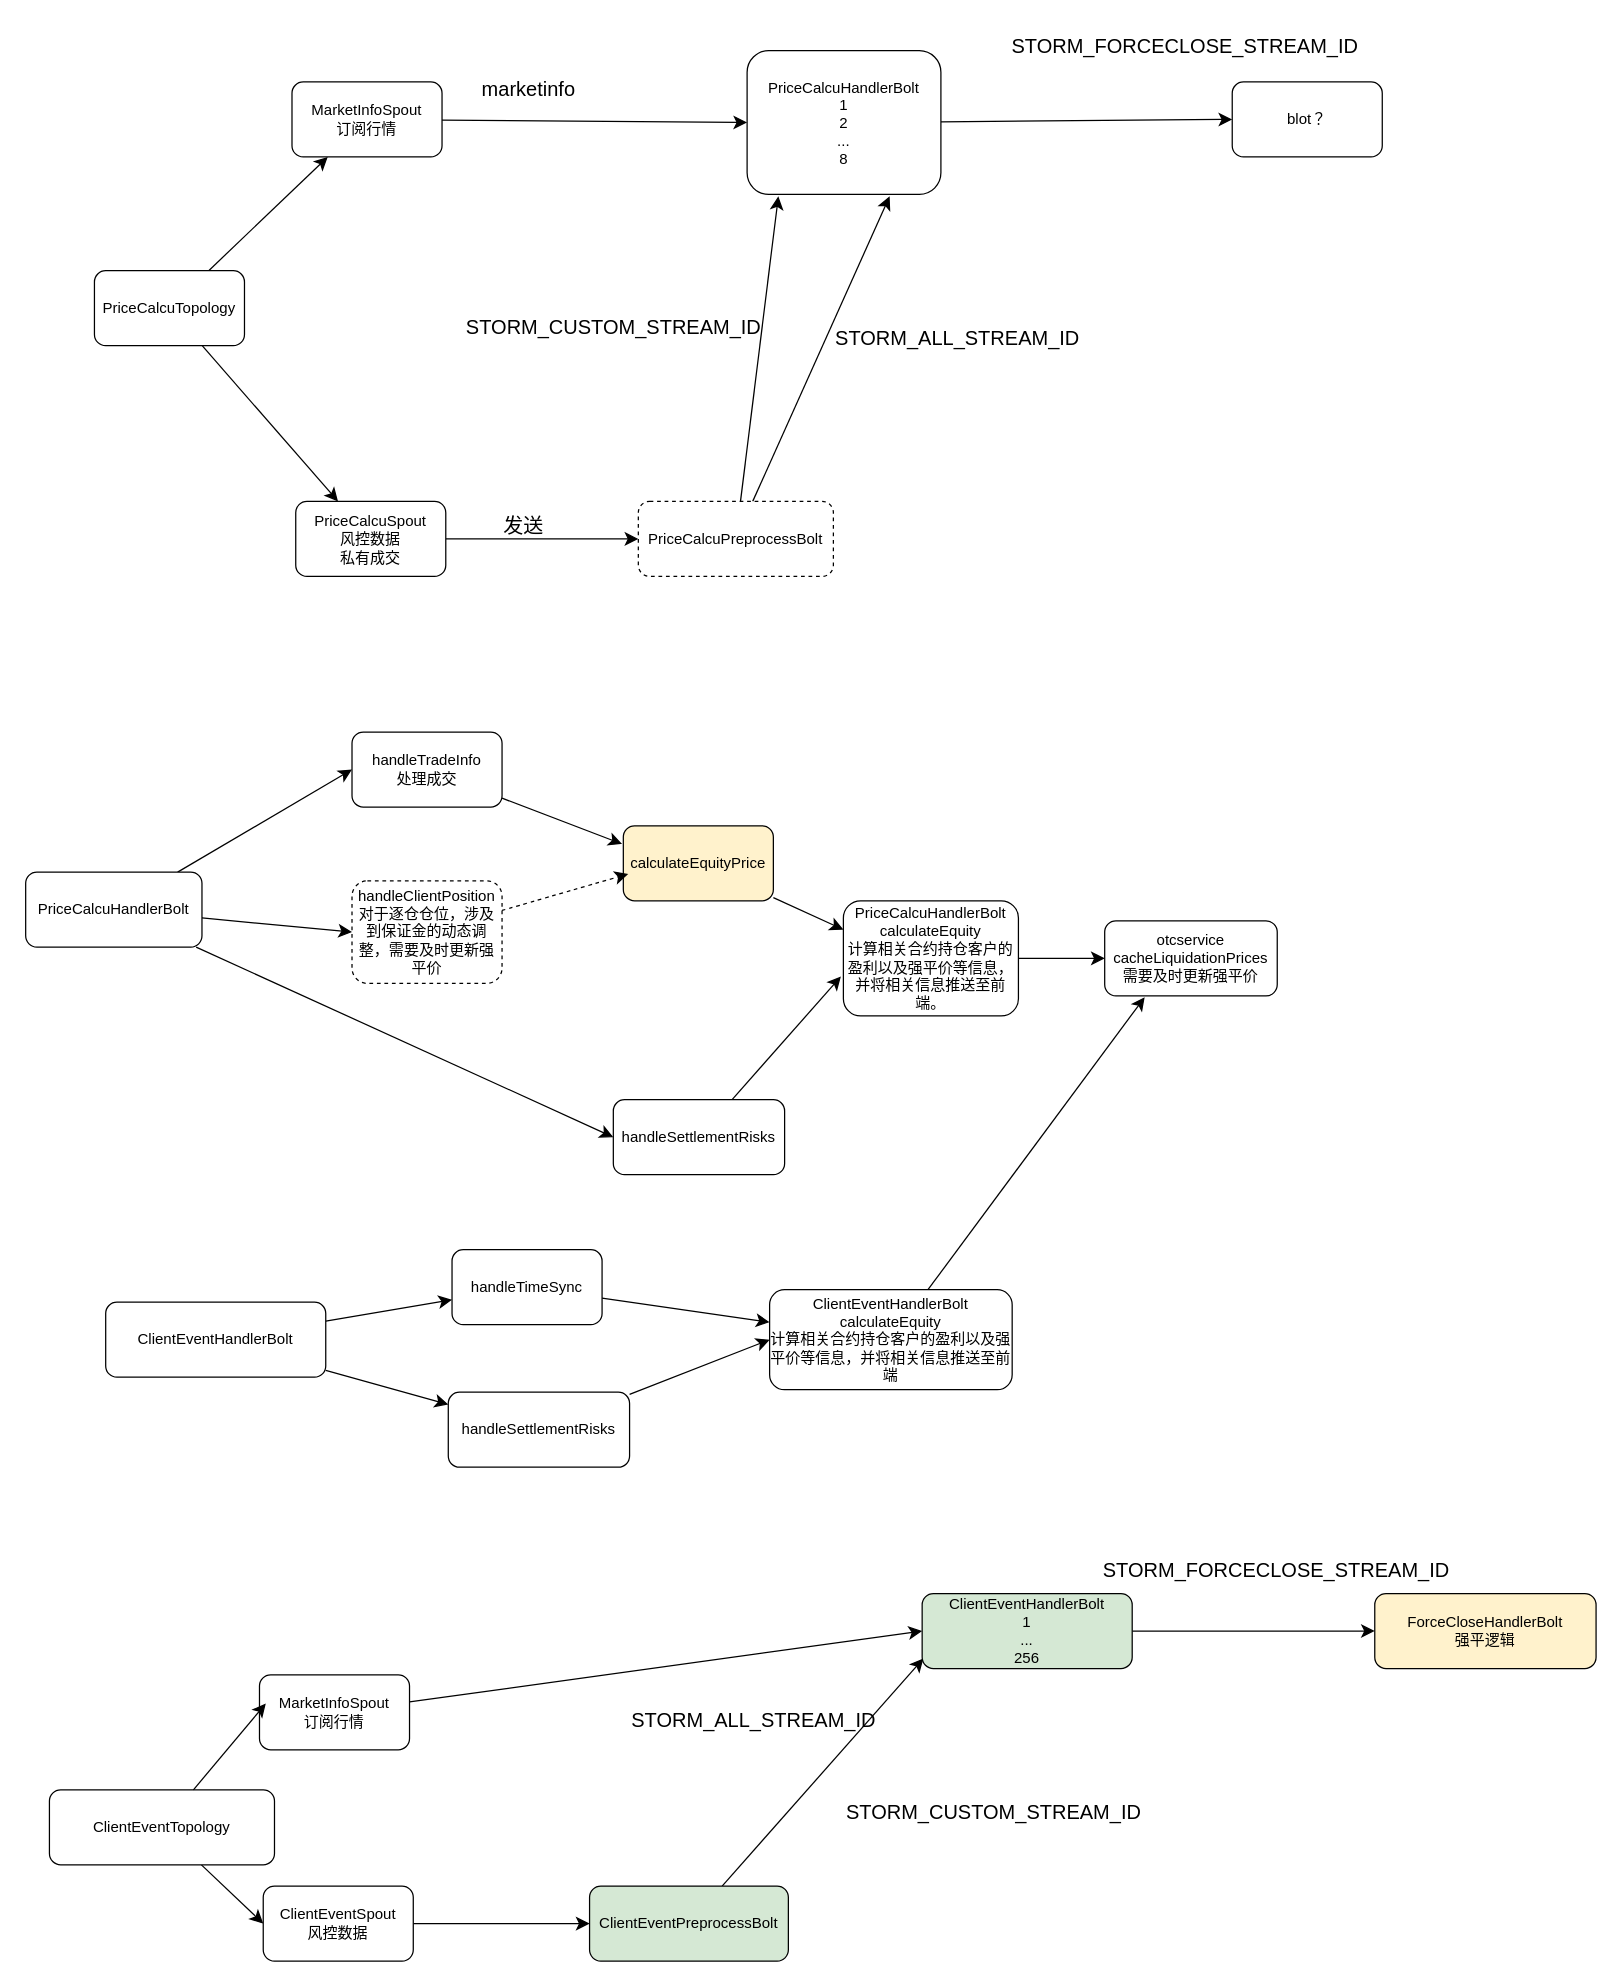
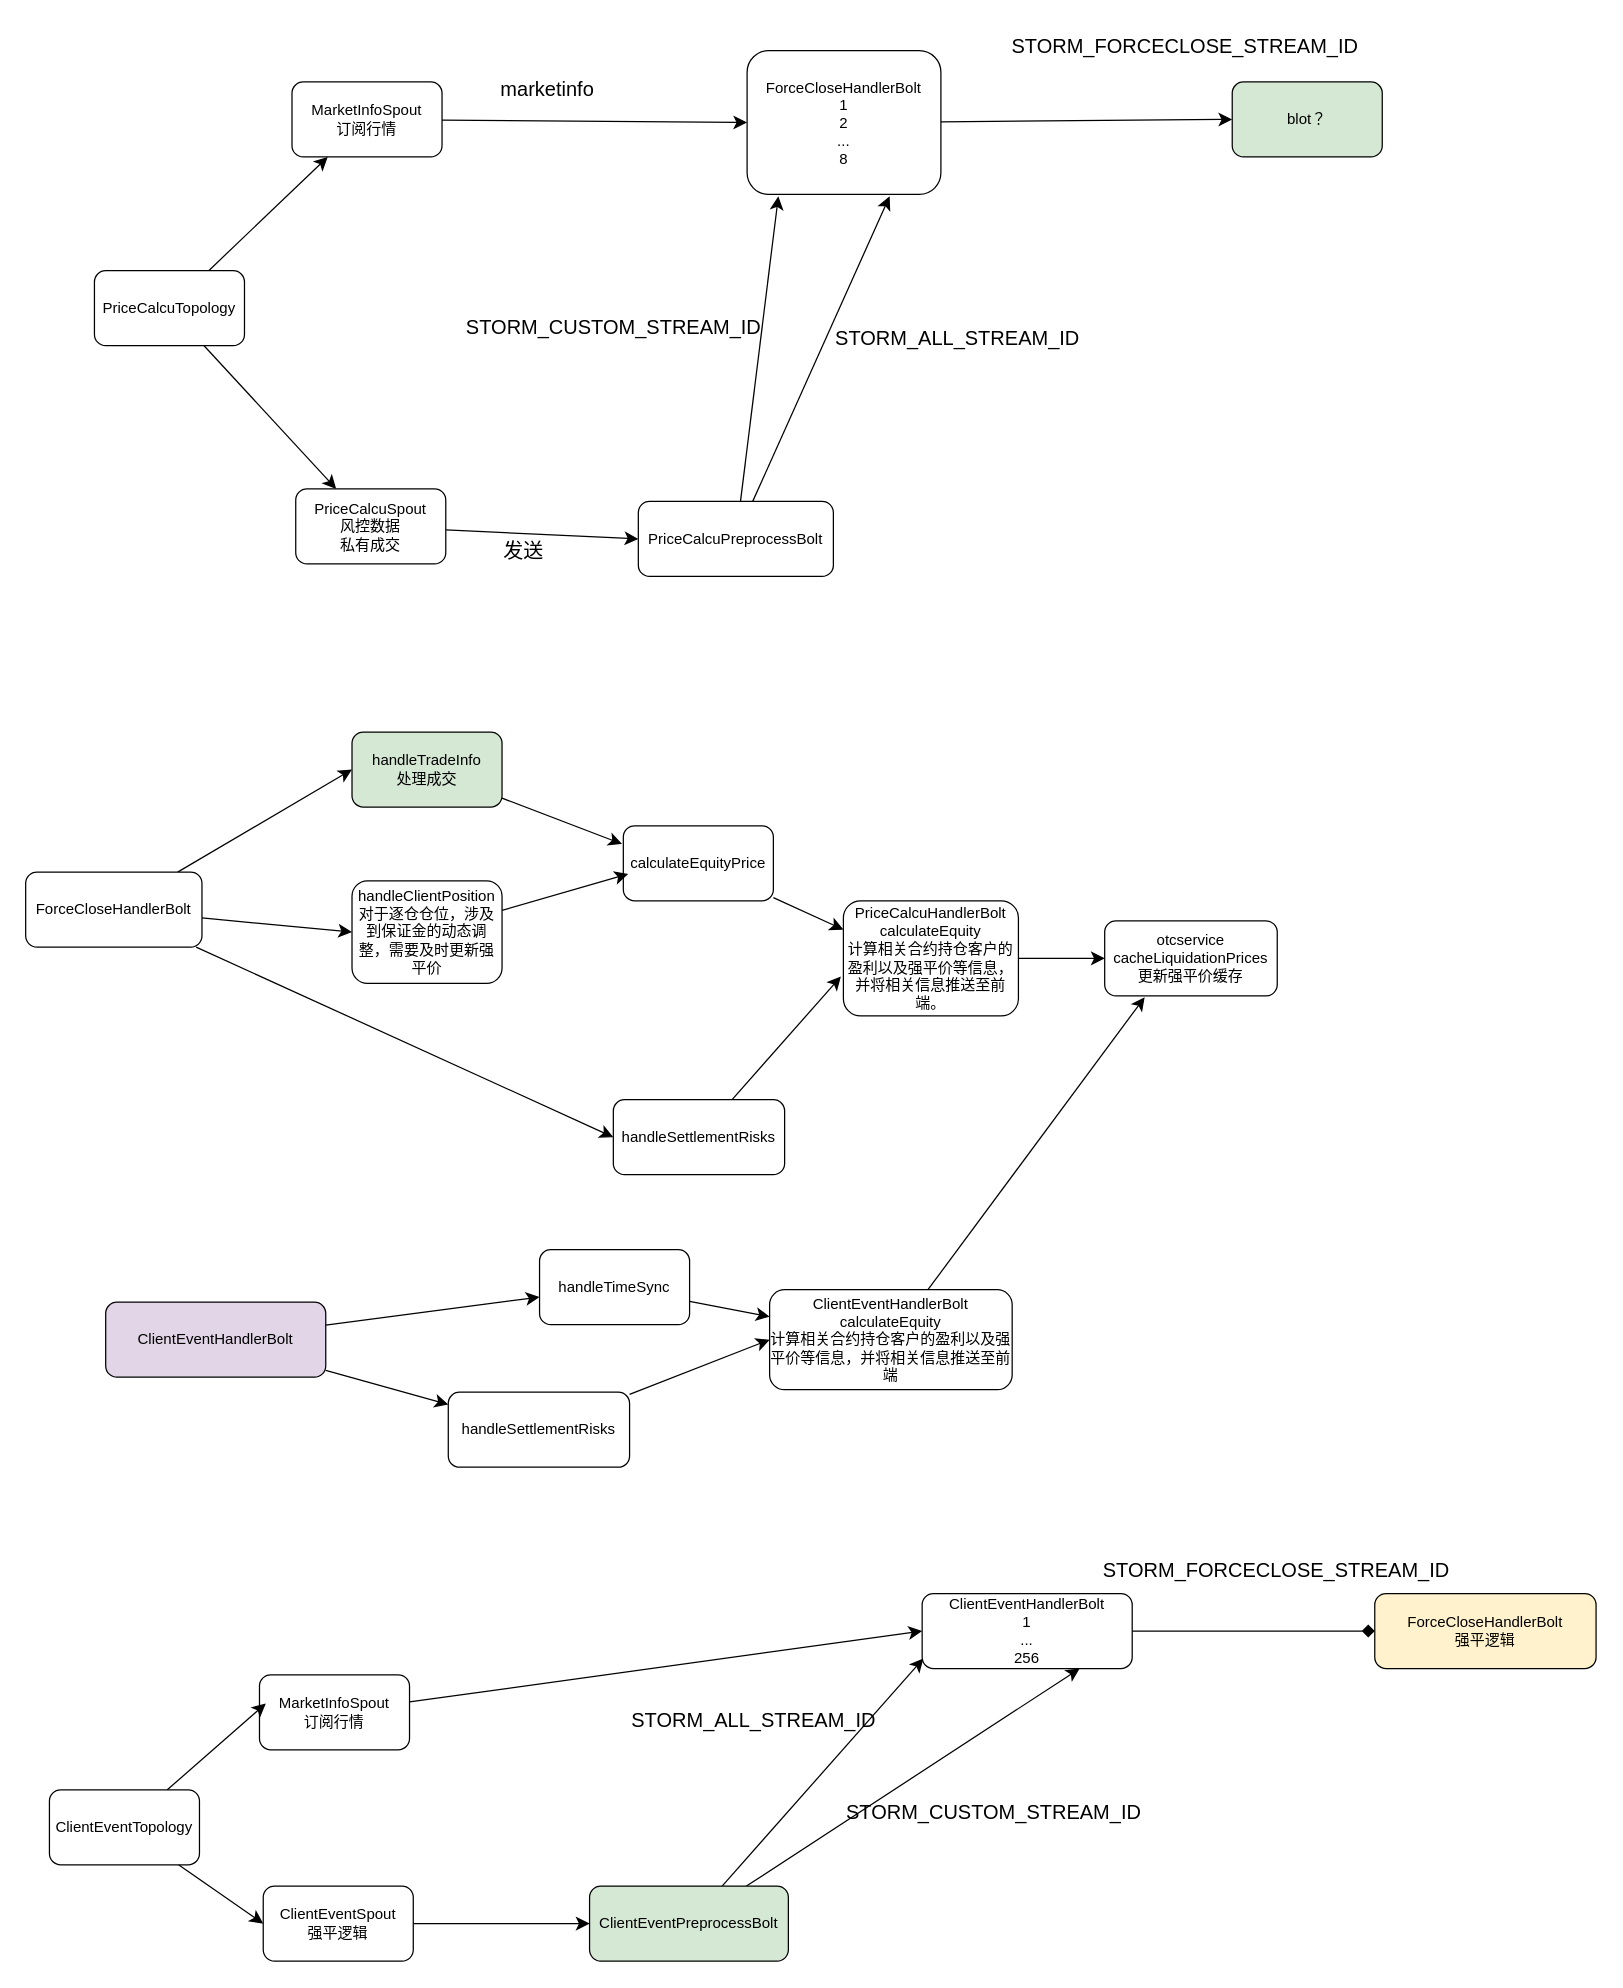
- <mxCell id="17" value="marketinfo" style="text;html=1;align=center;verticalAlign=middle;resizable=0;points=[];autosize=1;strokeColor=none;fillColor=none;fontSize=16;" vertex="1" parent="1"><mxGeometry x="375.5" y="55.5" width="93" height="31" as="geometry" /></mxCell>
+ <mxCell id="17" value="marketinfo" style="text;html=1;align=center;verticalAlign=middle;resizable=0;points=[];autosize=1;strokeColor=none;fillColor=none;fontSize=16;" vertex="1" parent="1"><mxGeometry x="390.5" y="55.5" width="93" height="31" as="geometry" /></mxCell>
- <mxCell id="18" value="blot？" style="rounded=1;whiteSpace=wrap;html=1;" vertex="1" parent="1"><mxGeometry x="985" y="65" width="120" height="60" as="geometry" /></mxCell>
+ <mxCell id="18" value="blot？" style="rounded=1;whiteSpace=wrap;html=1;fillColor=#d5e8d4;" vertex="1" parent="1"><mxGeometry x="985" y="65" width="120" height="60" as="geometry" /></mxCell>
- <mxCell id="14" value="PriceCalcuHandlerBolt&lt;div&gt;1&lt;/div&gt;&lt;div&gt;2&lt;/div&gt;&lt;div&gt;...&lt;/div&gt;&lt;div&gt;8&lt;/div&gt;" style="rounded=1;whiteSpace=wrap;html=1;" vertex="1" parent="1"><mxGeometry x="597" y="40" width="155" height="115" as="geometry" /></mxCell>
+ <mxCell id="14" value="ForceCloseHandlerBolt&lt;div&gt;1&lt;/div&gt;&lt;div&gt;2&lt;/div&gt;&lt;div&gt;...&lt;/div&gt;&lt;div&gt;8&lt;/div&gt;" style="rounded=1;whiteSpace=wrap;html=1;" vertex="1" parent="1"><mxGeometry x="597" y="40" width="155" height="115" as="geometry" /></mxCell>
- <mxCell id="12" value="发送" style="text;html=1;align=center;verticalAlign=middle;resizable=0;points=[];autosize=1;strokeColor=none;fillColor=none;fontSize=16;" vertex="1" parent="1"><mxGeometry x="392.5" y="404" width="50" height="31" as="geometry" /></mxCell>
+ <mxCell id="12" value="发送" style="text;html=1;align=center;verticalAlign=middle;resizable=0;points=[];autosize=1;strokeColor=none;fillColor=none;fontSize=16;" vertex="1" parent="1"><mxGeometry x="392.5" y="424" width="50" height="31" as="geometry" /></mxCell>
- <mxCell id="8" value="PriceCalcuSpout&lt;div&gt;风控数据&lt;/div&gt;&lt;div&gt;私有成交&lt;/div&gt;" style="rounded=1;whiteSpace=wrap;html=1;" vertex="1" parent="1"><mxGeometry x="236" y="400.5" width="120" height="60" as="geometry" /></mxCell>
+ <mxCell id="8" value="PriceCalcuSpout&lt;div&gt;风控数据&lt;/div&gt;&lt;div&gt;私有成交&lt;/div&gt;" style="rounded=1;whiteSpace=wrap;html=1;" vertex="1" parent="1"><mxGeometry x="236" y="390.5" width="120" height="60" as="geometry" /></mxCell>
- <mxCell id="11" value="PriceCalcuPreprocessBolt" style="rounded=1;whiteSpace=wrap;html=1;dashed=1;" vertex="1" parent="1"><mxGeometry x="510" y="400.5" width="156" height="60" as="geometry" /></mxCell>
+ <mxCell id="11" value="PriceCalcuPreprocessBolt" style="rounded=1;whiteSpace=wrap;html=1;" vertex="1" parent="1"><mxGeometry x="510" y="400.5" width="156" height="60" as="geometry" /></mxCell>
- <mxCell id="27" value="handleTradeInfo&lt;div&gt;处理成交&lt;/div&gt;" style="rounded=1;whiteSpace=wrap;html=1;" vertex="1" parent="1"><mxGeometry x="281" y="585" width="120" height="60" as="geometry" /></mxCell>
+ <mxCell id="27" value="handleTradeInfo&lt;div&gt;处理成交&lt;/div&gt;" style="rounded=1;whiteSpace=wrap;html=1;fillColor=#d5e8d4;" vertex="1" parent="1"><mxGeometry x="281" y="585" width="120" height="60" as="geometry" /></mxCell>
- <mxCell id="23" value="calculateEquityPrice" style="rounded=1;whiteSpace=wrap;html=1;fillColor=#fff2cc;" vertex="1" parent="1"><mxGeometry x="498" y="660" width="120" height="60" as="geometry" /></mxCell>
+ <mxCell id="23" value="calculateEquityPrice" style="rounded=1;whiteSpace=wrap;html=1;" vertex="1" parent="1"><mxGeometry x="498" y="660" width="120" height="60" as="geometry" /></mxCell>
- <mxCell id="29" style="edgeStyle=none;curved=1;rounded=0;orthogonalLoop=1;jettySize=auto;html=1;entryX=0.033;entryY=0.642;entryDx=0;entryDy=0;entryPerimeter=0;fontSize=12;startSize=8;endSize=8;dashed=1;" edge="1" parent="1" source="28" target="23"><mxGeometry relative="1" as="geometry" /></mxCell>
+ <mxCell id="29" style="edgeStyle=none;curved=1;rounded=0;orthogonalLoop=1;jettySize=auto;html=1;entryX=0.033;entryY=0.642;entryDx=0;entryDy=0;entryPerimeter=0;fontSize=12;startSize=8;endSize=8;" edge="1" parent="1" source="28" target="23"><mxGeometry relative="1" as="geometry" /></mxCell>
- <mxCell id="33" value="PriceCalcuHandlerBolt" style="rounded=1;whiteSpace=wrap;html=1;" vertex="1" parent="1"><mxGeometry x="20" y="697" width="141" height="60" as="geometry" /></mxCell>
+ <mxCell id="33" value="ForceCloseHandlerBolt" style="rounded=1;whiteSpace=wrap;html=1;" vertex="1" parent="1"><mxGeometry x="20" y="697" width="141" height="60" as="geometry" /></mxCell>
- <mxCell id="28" value="handleClientPosition&lt;div&gt;对于逐仓仓位，涉及到保证金的动态调整，需要及时更新强平价&lt;/div&gt;" style="rounded=1;whiteSpace=wrap;html=1;dashed=1;" vertex="1" parent="1"><mxGeometry x="281" y="704" width="120" height="82" as="geometry" /></mxCell>
+ <mxCell id="28" value="handleClientPosition&lt;div&gt;对于逐仓仓位，涉及到保证金的动态调整，需要及时更新强平价&lt;/div&gt;" style="rounded=1;whiteSpace=wrap;html=1;" vertex="1" parent="1"><mxGeometry x="281" y="704" width="120" height="82" as="geometry" /></mxCell>
- <mxCell id="19" value="otcservice&lt;div&gt;cacheLiquidationPrices&lt;/div&gt;&lt;div&gt;需要及时更新强平价&lt;/div&gt;" style="rounded=1;whiteSpace=wrap;html=1;" vertex="1" parent="1"><mxGeometry x="883" y="736" width="138" height="60" as="geometry" /></mxCell>
+ <mxCell id="19" value="otcservice&lt;div&gt;cacheLiquidationPrices&lt;/div&gt;&lt;div&gt;更新强平价缓存&lt;/div&gt;" style="rounded=1;whiteSpace=wrap;html=1;" vertex="1" parent="1"><mxGeometry x="883" y="736" width="138" height="60" as="geometry" /></mxCell>
- <mxCell id="54" value="handleTimeSync" style="rounded=1;whiteSpace=wrap;html=1;" vertex="1" parent="1"><mxGeometry x="361" y="999" width="120" height="60" as="geometry" /></mxCell>
+ <mxCell id="54" value="handleTimeSync" style="rounded=1;whiteSpace=wrap;html=1;" vertex="1" parent="1"><mxGeometry x="431" y="999" width="120" height="60" as="geometry" /></mxCell>
- <mxCell id="59" value="ClientEventHandlerBolt" style="rounded=1;whiteSpace=wrap;html=1;" vertex="1" parent="1"><mxGeometry x="84" y="1041" width="176" height="60" as="geometry" /></mxCell>
+ <mxCell id="59" value="ClientEventHandlerBolt" style="rounded=1;whiteSpace=wrap;html=1;fillColor=#e1d5e7;" vertex="1" parent="1"><mxGeometry x="84" y="1041" width="176" height="60" as="geometry" /></mxCell>
- <mxCell id="46" value="ClientEventHandlerBolt&lt;div&gt;1&lt;/div&gt;&lt;div&gt;...&lt;/div&gt;&lt;div&gt;256&lt;/div&gt;" style="rounded=1;whiteSpace=wrap;html=1;fillColor=#d5e8d4;" vertex="1" parent="1"><mxGeometry x="737" y="1274" width="168" height="60" as="geometry" /></mxCell>
+ <mxCell id="46" value="ClientEventHandlerBolt&lt;div&gt;1&lt;/div&gt;&lt;div&gt;...&lt;/div&gt;&lt;div&gt;256&lt;/div&gt;" style="rounded=1;whiteSpace=wrap;html=1;" vertex="1" parent="1"><mxGeometry x="737" y="1274" width="168" height="60" as="geometry" /></mxCell>
- <mxCell id="45" style="edgeStyle=none;curved=1;rounded=0;orthogonalLoop=1;jettySize=auto;html=1;entryX=0;entryY=0.5;entryDx=0;entryDy=0;fontSize=12;startSize=8;endSize=8;" edge="1" parent="1" source="46" target="49"><mxGeometry relative="1" as="geometry" /></mxCell>
+ <mxCell id="45" style="edgeStyle=none;curved=1;rounded=0;orthogonalLoop=1;jettySize=auto;html=1;entryX=0;entryY=0.5;entryDx=0;entryDy=0;fontSize=12;startSize=8;endSize=8;endArrow=diamond;" edge="1" parent="1" source="46" target="49"><mxGeometry relative="1" as="geometry" /></mxCell>
+ <mxCell id="43" style="edgeStyle=none;curved=1;rounded=0;orthogonalLoop=1;jettySize=auto;html=1;entryX=0.75;entryY=1;entryDx=0;entryDy=0;fontSize=12;startSize=8;endSize=8;" edge="1" parent="1" source="44" target="46"><mxGeometry relative="1" as="geometry" /></mxCell>
- <mxCell id="36" value="ClientEventTopology" style="rounded=1;whiteSpace=wrap;html=1;" vertex="1" parent="1"><mxGeometry x="39" y="1431" width="180" height="60" as="geometry" /></mxCell>
+ <mxCell id="36" value="ClientEventTopology" style="rounded=1;whiteSpace=wrap;html=1;" vertex="1" parent="1"><mxGeometry x="39" y="1431" width="120" height="60" as="geometry" /></mxCell>
- <mxCell id="40" value="ClientEventSpout&lt;div&gt;风控数据&lt;/div&gt;" style="rounded=1;whiteSpace=wrap;html=1;" vertex="1" parent="1"><mxGeometry x="210" y="1508" width="120" height="60" as="geometry" /></mxCell>
+ <mxCell id="40" value="ClientEventSpout&lt;div&gt;强平逻辑&lt;/div&gt;" style="rounded=1;whiteSpace=wrap;html=1;" vertex="1" parent="1"><mxGeometry x="210" y="1508" width="120" height="60" as="geometry" /></mxCell>
